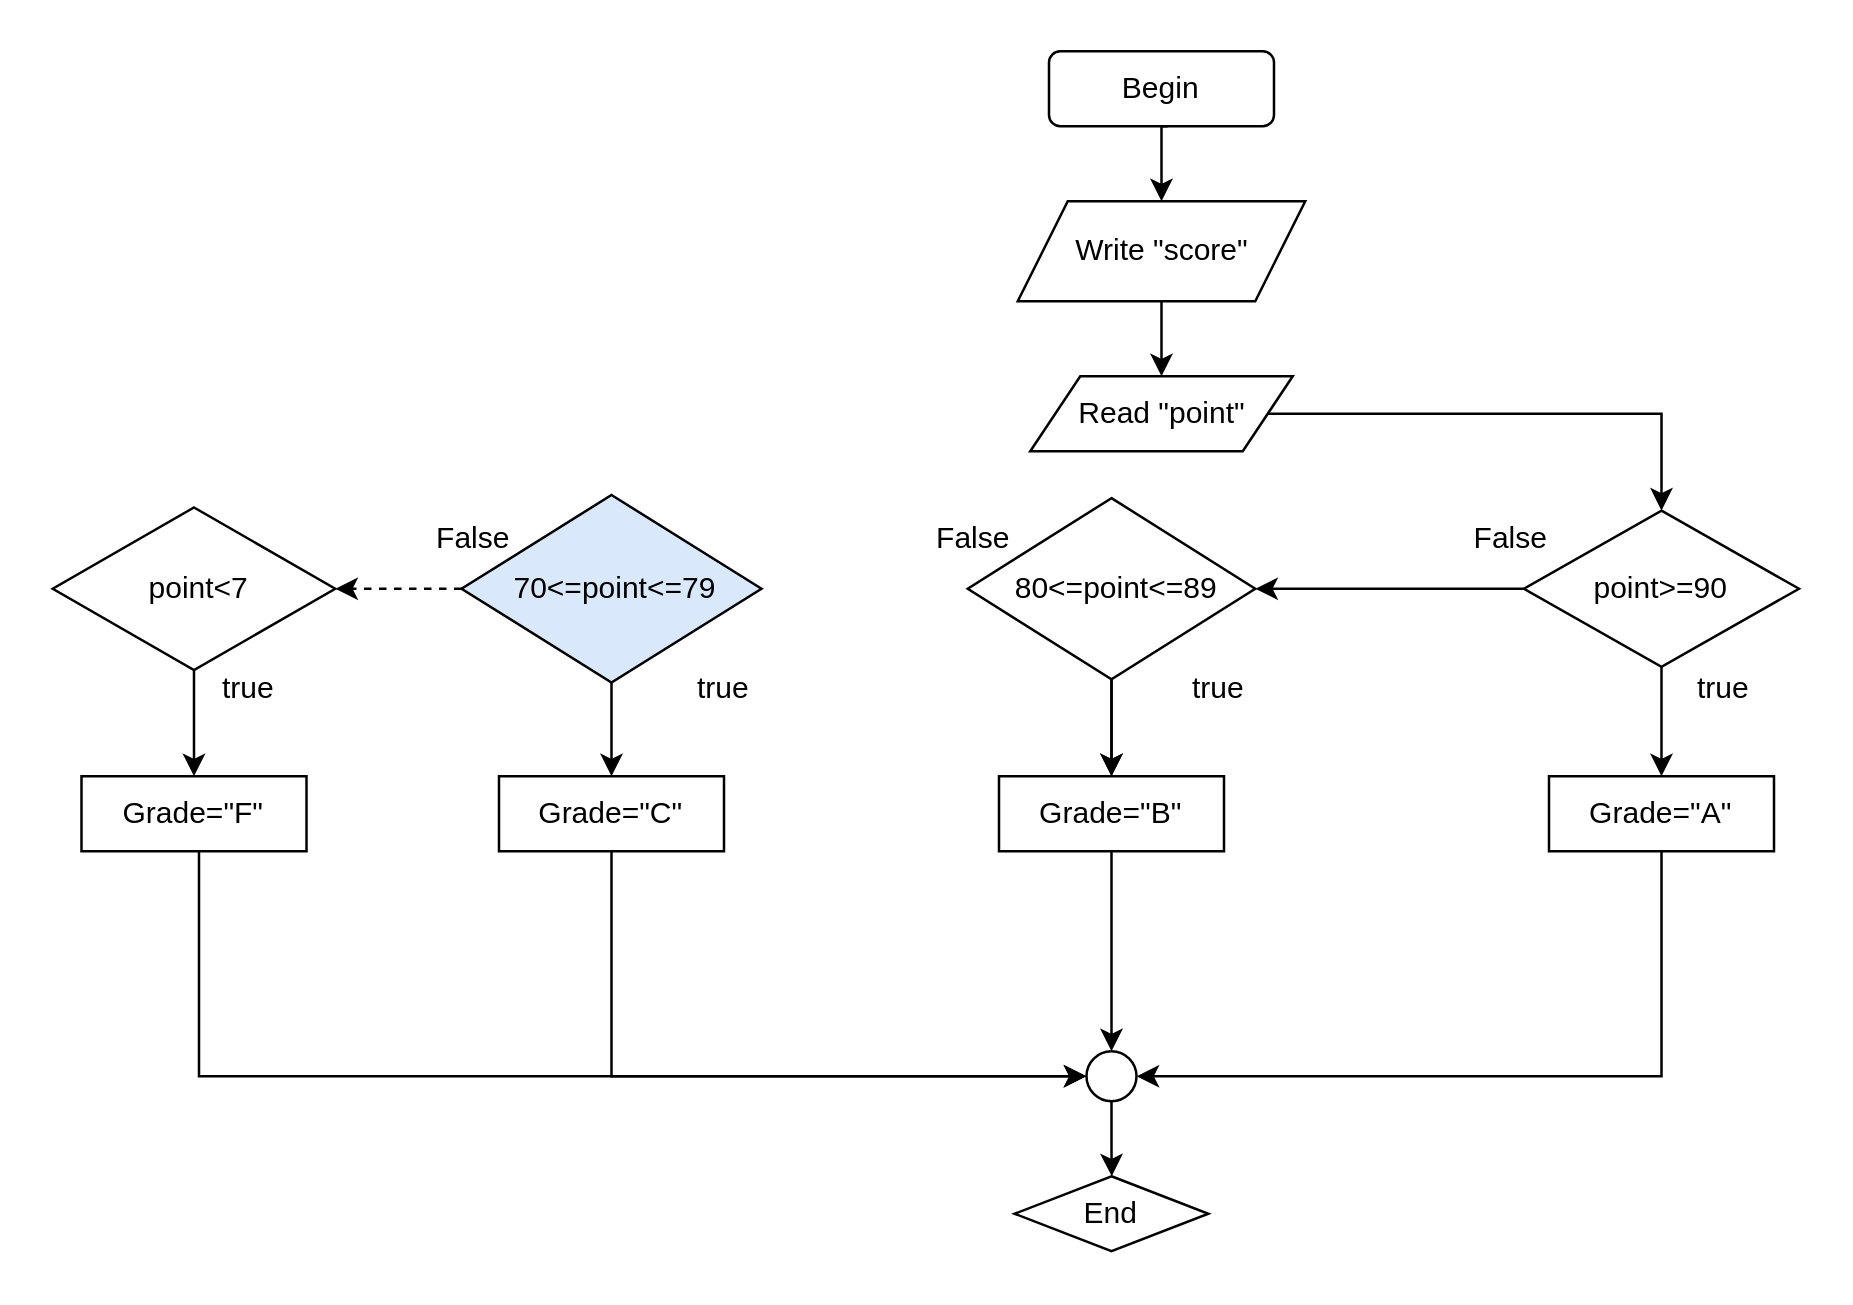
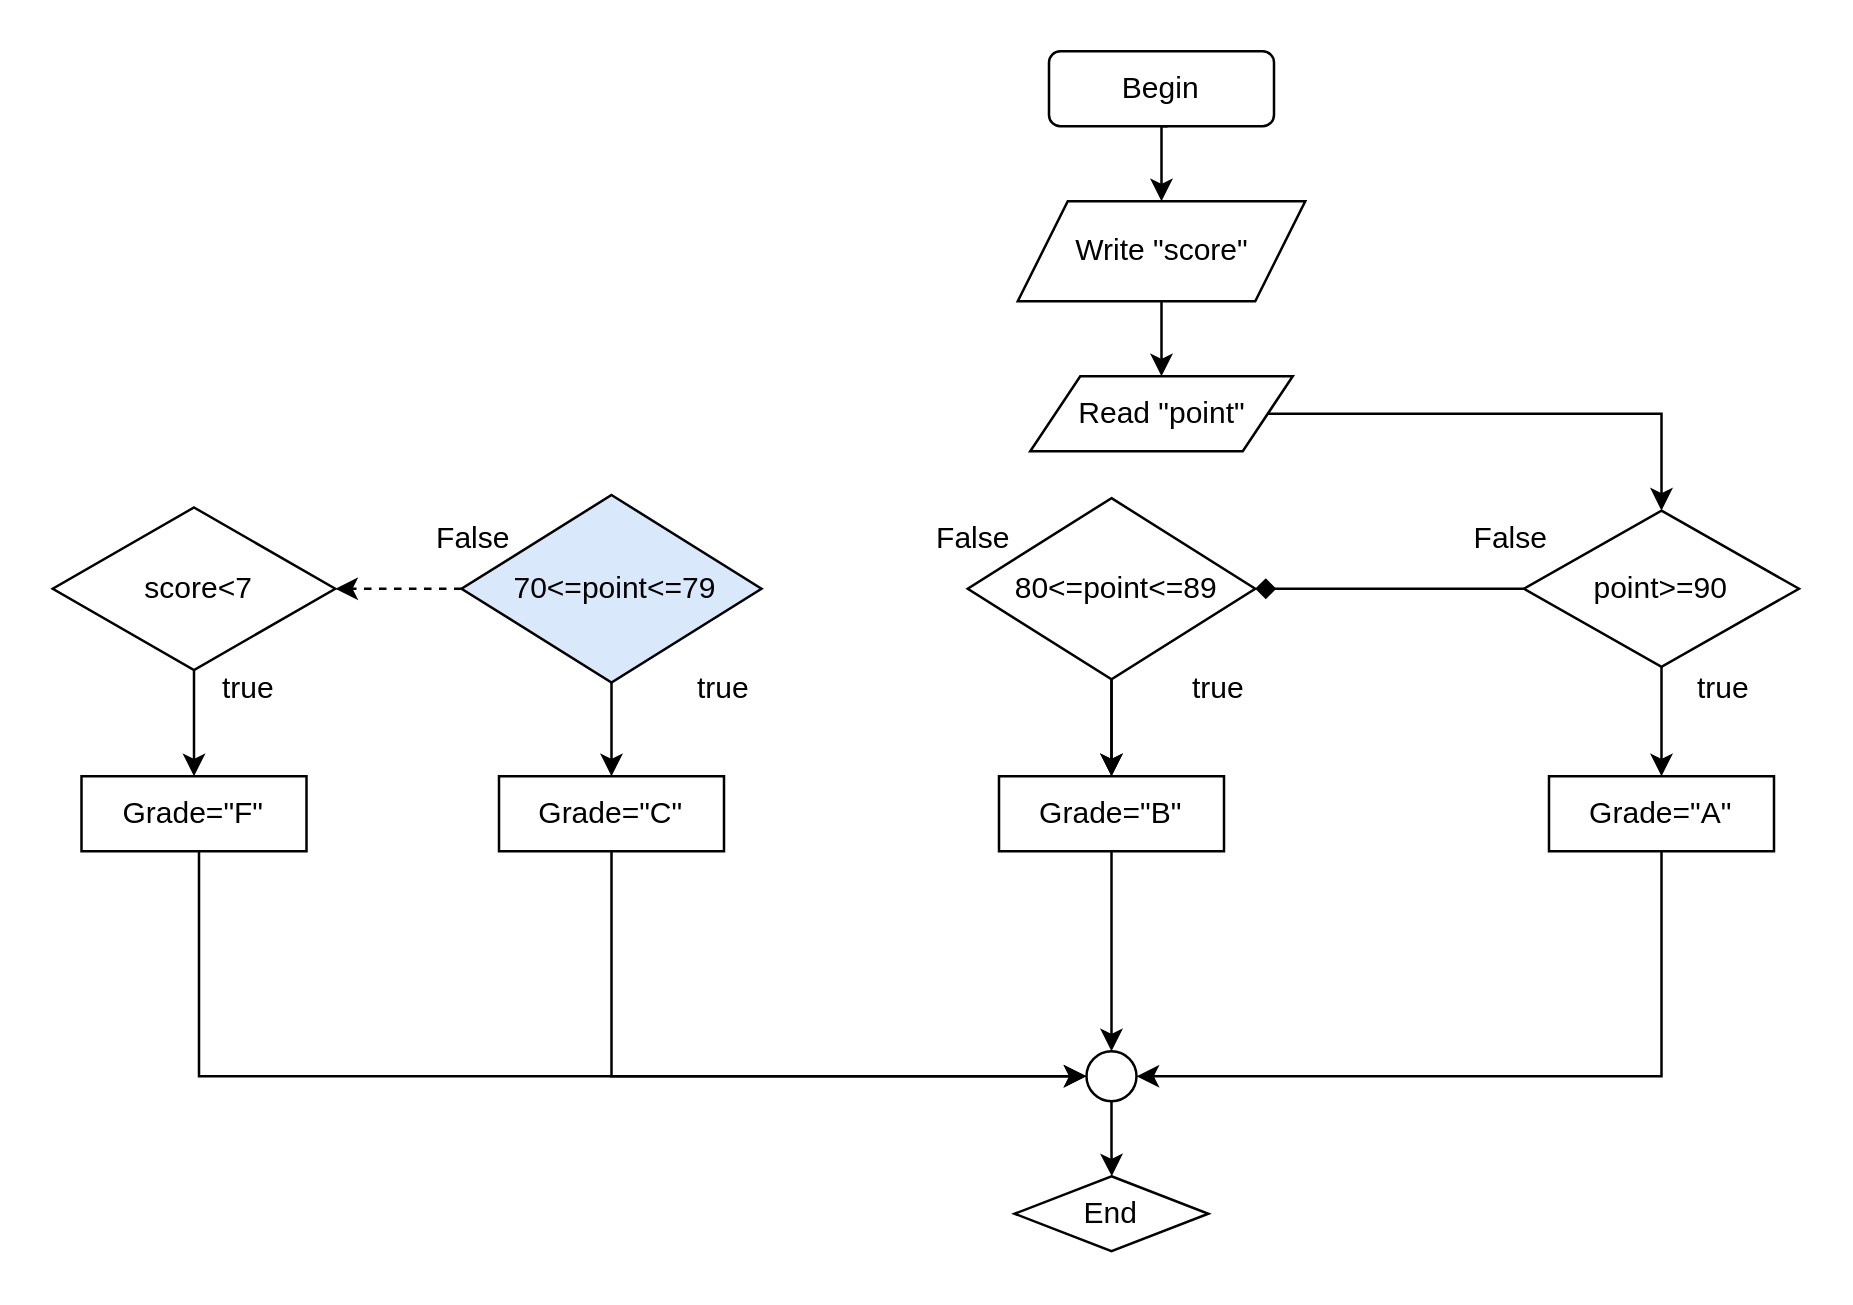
- <mxCell id="32" value="&amp;nbsp;point&amp;lt;7" style="rhombus;whiteSpace=wrap;html=1;" vertex="1" parent="1"><mxGeometry x="20.5" y="202.5" width="113" height="65" as="geometry" /></mxCell>
+ <mxCell id="32" value="&amp;nbsp;score&amp;lt;7" style="rhombus;whiteSpace=wrap;html=1;" vertex="1" parent="1"><mxGeometry x="20.5" y="202.5" width="113" height="65" as="geometry" /></mxCell>
- <mxCell id="9" value="" style="edgeStyle=orthogonalEdgeStyle;rounded=0;orthogonalLoop=1;jettySize=auto;html=1;" edge="1" parent="1" source="10" target="14"><mxGeometry relative="1" as="geometry" /></mxCell>
+ <mxCell id="9" value="" style="edgeStyle=orthogonalEdgeStyle;rounded=0;orthogonalLoop=1;jettySize=auto;html=1;endArrow=diamond;" edge="1" parent="1" source="10" target="14"><mxGeometry relative="1" as="geometry" /></mxCell>
